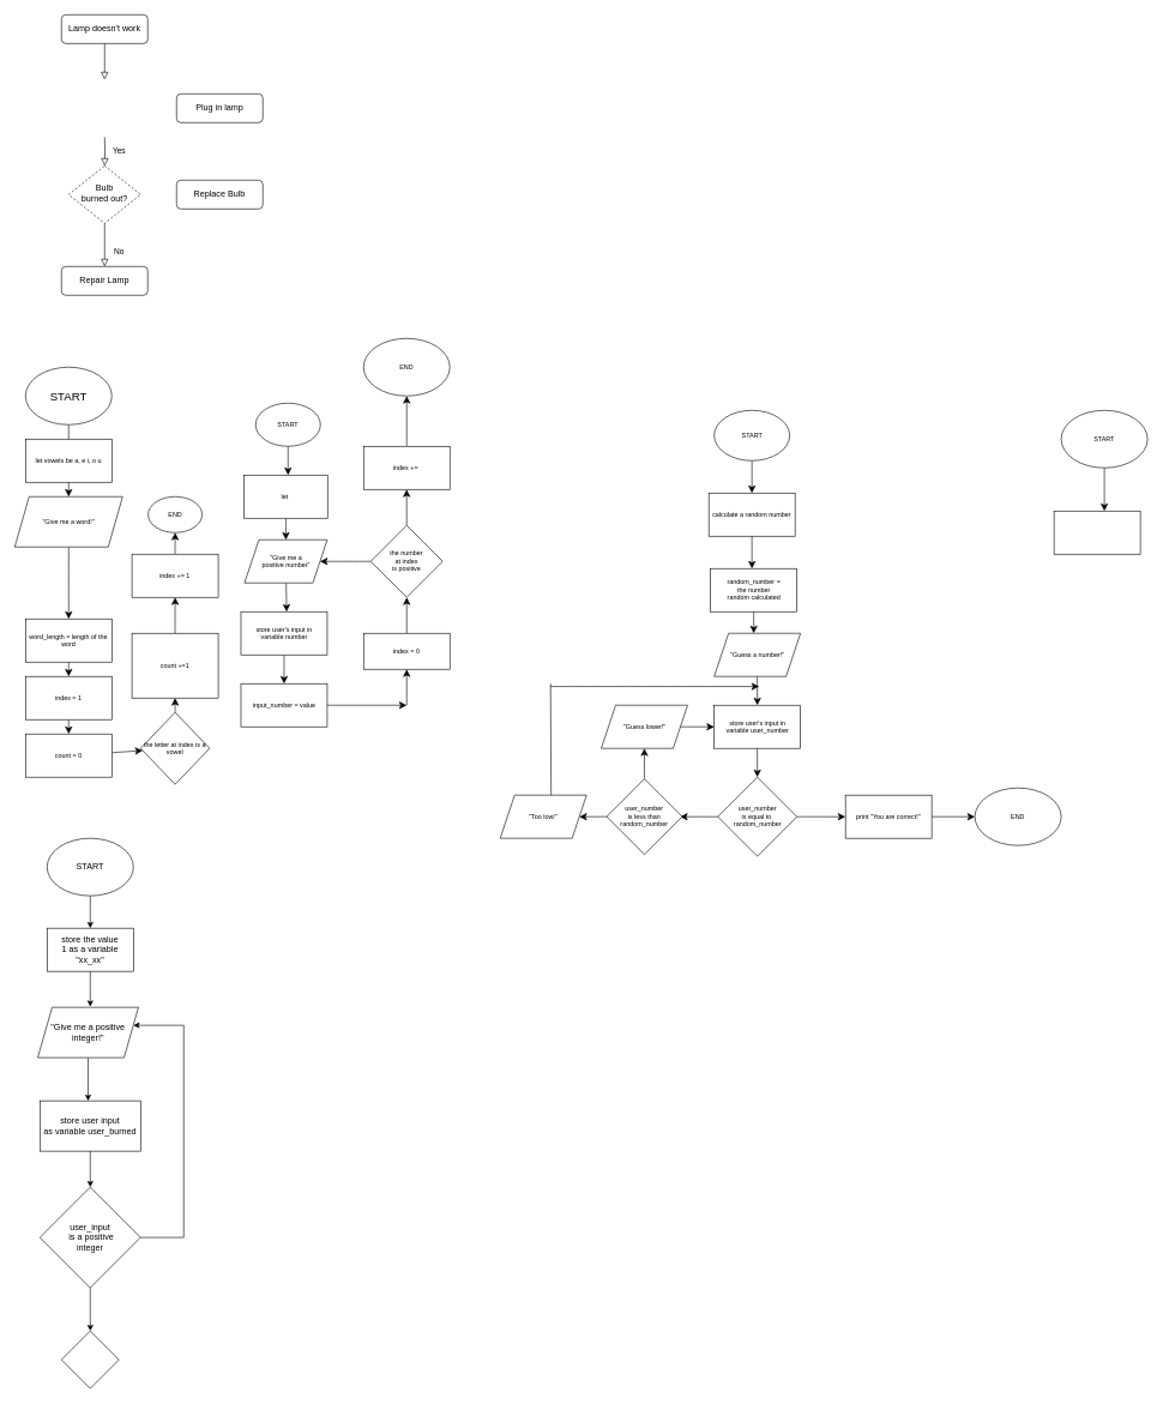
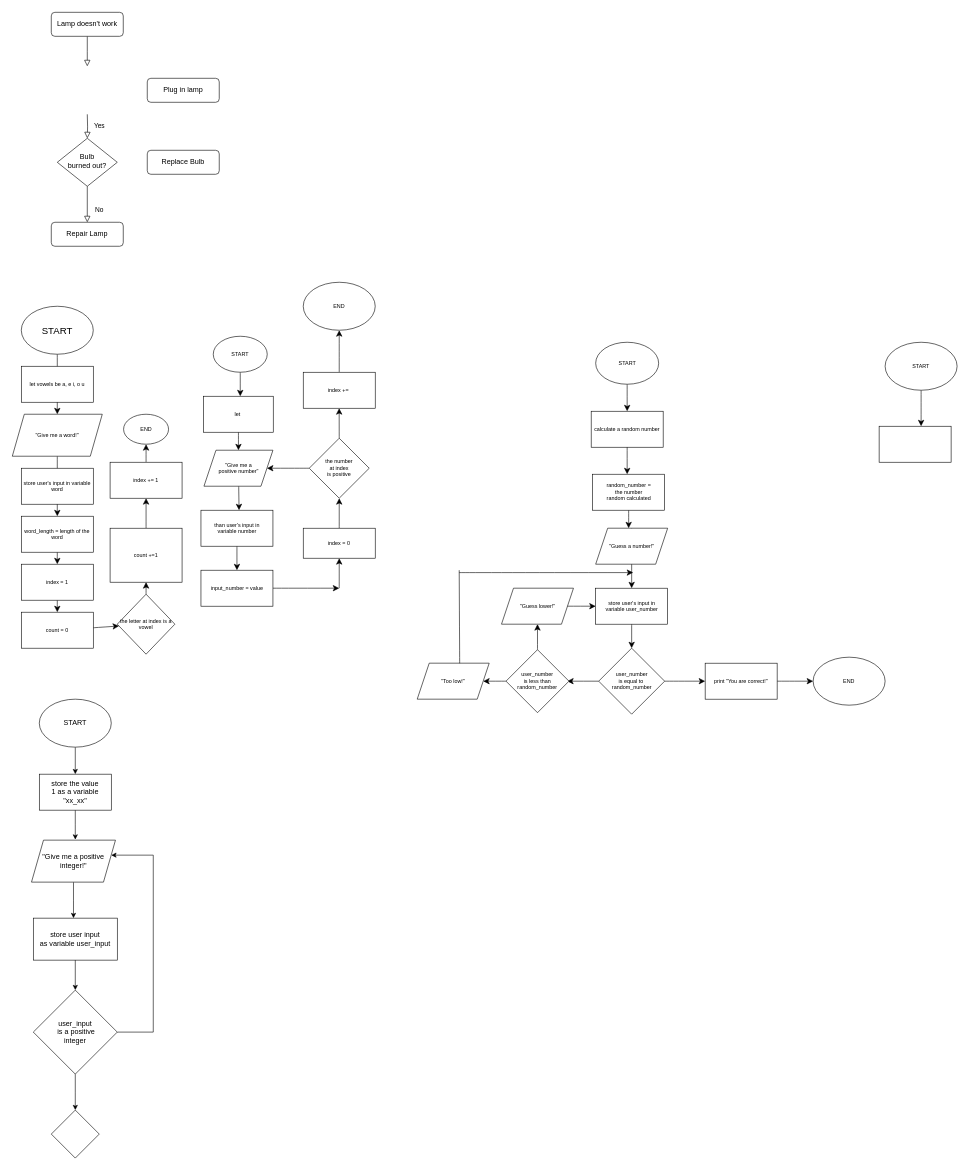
- <mxCell id="7" value="Bulb&lt;br&gt;burned out?" style="rhombus;whiteSpace=wrap;html=1;shadow=0;fontFamily=Helvetica;fontSize=12;align=center;strokeWidth=1;spacing=6;spacingTop=-4;dashed=1;" parent="1" vertex="1"><mxGeometry x="95" y="230" width="100" height="80" as="geometry" /></mxCell>
+ <mxCell id="7" value="Bulb&lt;br&gt;burned out?" style="rhombus;whiteSpace=wrap;html=1;shadow=0;fontFamily=Helvetica;fontSize=12;align=center;strokeWidth=1;spacing=6;spacingTop=-4;" parent="1" vertex="1"><mxGeometry x="95" y="230" width="100" height="80" as="geometry" /></mxCell>
+ <mxCell id="16" value="store user's input in variable word" style="rounded=0;whiteSpace=wrap;html=1;fontSize=9;" parent="1" vertex="1"><mxGeometry x="35" y="780" width="120" height="60" as="geometry" /></mxCell>
- <mxCell id="37" value="store user's input in&lt;br&gt;variable number" style="rounded=0;whiteSpace=wrap;html=1;fontSize=9;" parent="1" vertex="1"><mxGeometry x="334.5" y="850" width="120" height="60" as="geometry" /></mxCell>
+ <mxCell id="37" value="than user's input in&lt;br&gt;variable number" style="rounded=0;whiteSpace=wrap;html=1;fontSize=9;" parent="1" vertex="1"><mxGeometry x="334.5" y="850" width="120" height="60" as="geometry" /></mxCell>
- <mxCell id="81" value="store user input&lt;br&gt;as variable user_burned" style="rounded=0;whiteSpace=wrap;html=1;" vertex="1" parent="1"><mxGeometry x="55" y="1530" width="140" height="70" as="geometry" /></mxCell>
+ <mxCell id="81" value="store user input&lt;br&gt;as variable user_input" style="rounded=0;whiteSpace=wrap;html=1;" vertex="1" parent="1"><mxGeometry x="55" y="1530" width="140" height="70" as="geometry" /></mxCell>
